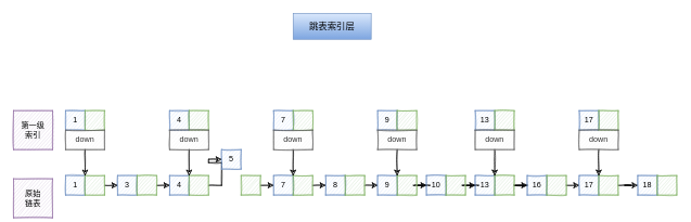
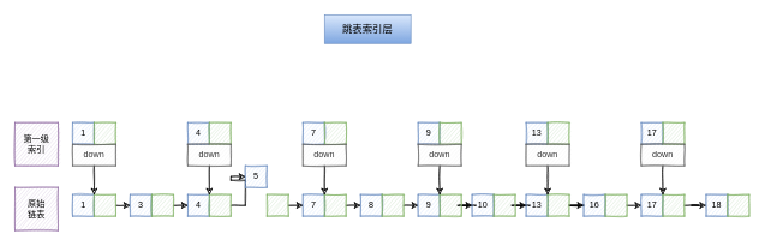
- <mxCell id="26" value="原始&lt;br&gt;链表" style="whiteSpace=wrap;html=1;aspect=fixed;fillColor=#e1d5e7;strokeColor=#9673a6;sketch=1;" parent="1" vertex="1"><mxGeometry x="20" y="275" width="60" height="60" as="geometry" /></mxCell>
+ <mxCell id="26" value="原始&lt;br&gt;链表" style="whiteSpace=wrap;html=1;aspect=fixed;fillColor=#e1d5e7;strokeColor=#9673a6;sketch=1;" parent="1" vertex="1"><mxGeometry x="20" y="260" width="60" height="60" as="geometry" /></mxCell>
